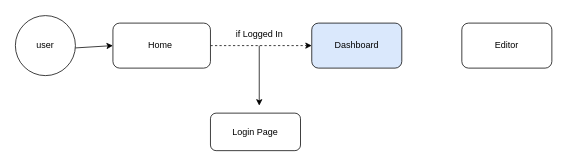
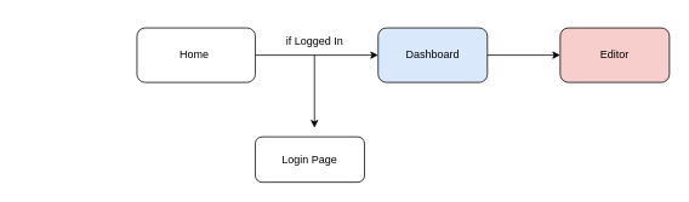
- <mxCell id="9" value="user" style="ellipse;whiteSpace=wrap;html=1;aspect=fixed;" vertex="1" parent="1"><mxGeometry x="20" y="20" width="80" height="80" as="geometry" /></mxCell>
- <mxCell id="2" value="" style="edgeStyle=none;html=1;dashed=1;" edge="1" parent="1" source="3" target="7"><mxGeometry relative="1" as="geometry" /></mxCell>
+ <mxCell id="2" value="" style="edgeStyle=none;html=1;" edge="1" parent="1" source="3" target="7"><mxGeometry relative="1" as="geometry" /></mxCell>
+ <mxCell id="6" value="" style="edgeStyle=none;html=1;" edge="1" parent="1" source="7" target="11"><mxGeometry relative="1" as="geometry" /></mxCell>
- <mxCell id="11" value="Editor" style="whiteSpace=wrap;html=1;rounded=1;" vertex="1" parent="1"><mxGeometry x="615" y="30" width="120" height="60" as="geometry" /></mxCell>
+ <mxCell id="11" value="Editor" style="whiteSpace=wrap;html=1;rounded=1;fillColor=#f8cecc;" vertex="1" parent="1"><mxGeometry x="615" y="30" width="120" height="60" as="geometry" /></mxCell>
- <mxCell id="8" value="" style="edgeStyle=none;html=1;" edge="1" parent="1" source="9" target="3"><mxGeometry relative="1" as="geometry" /></mxCell>
